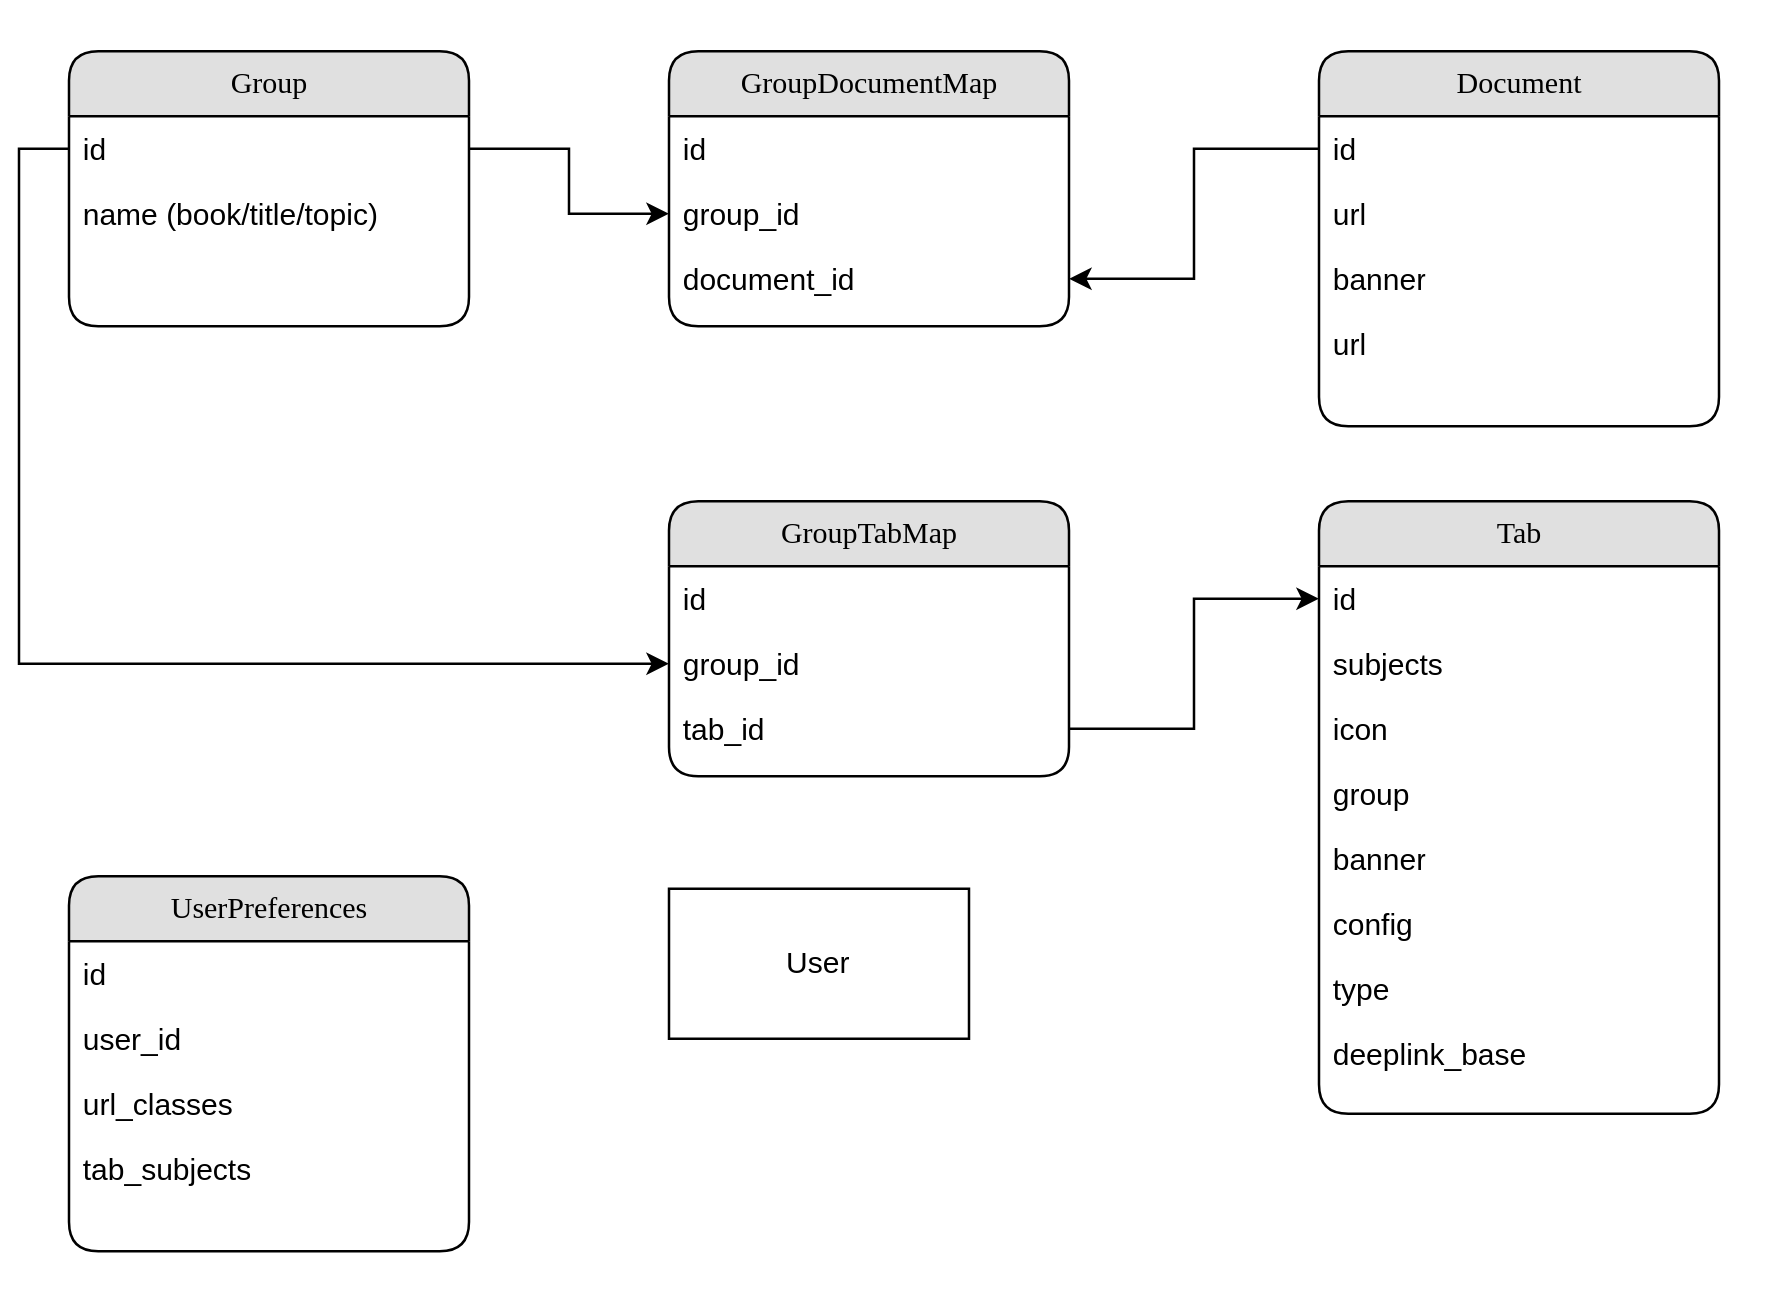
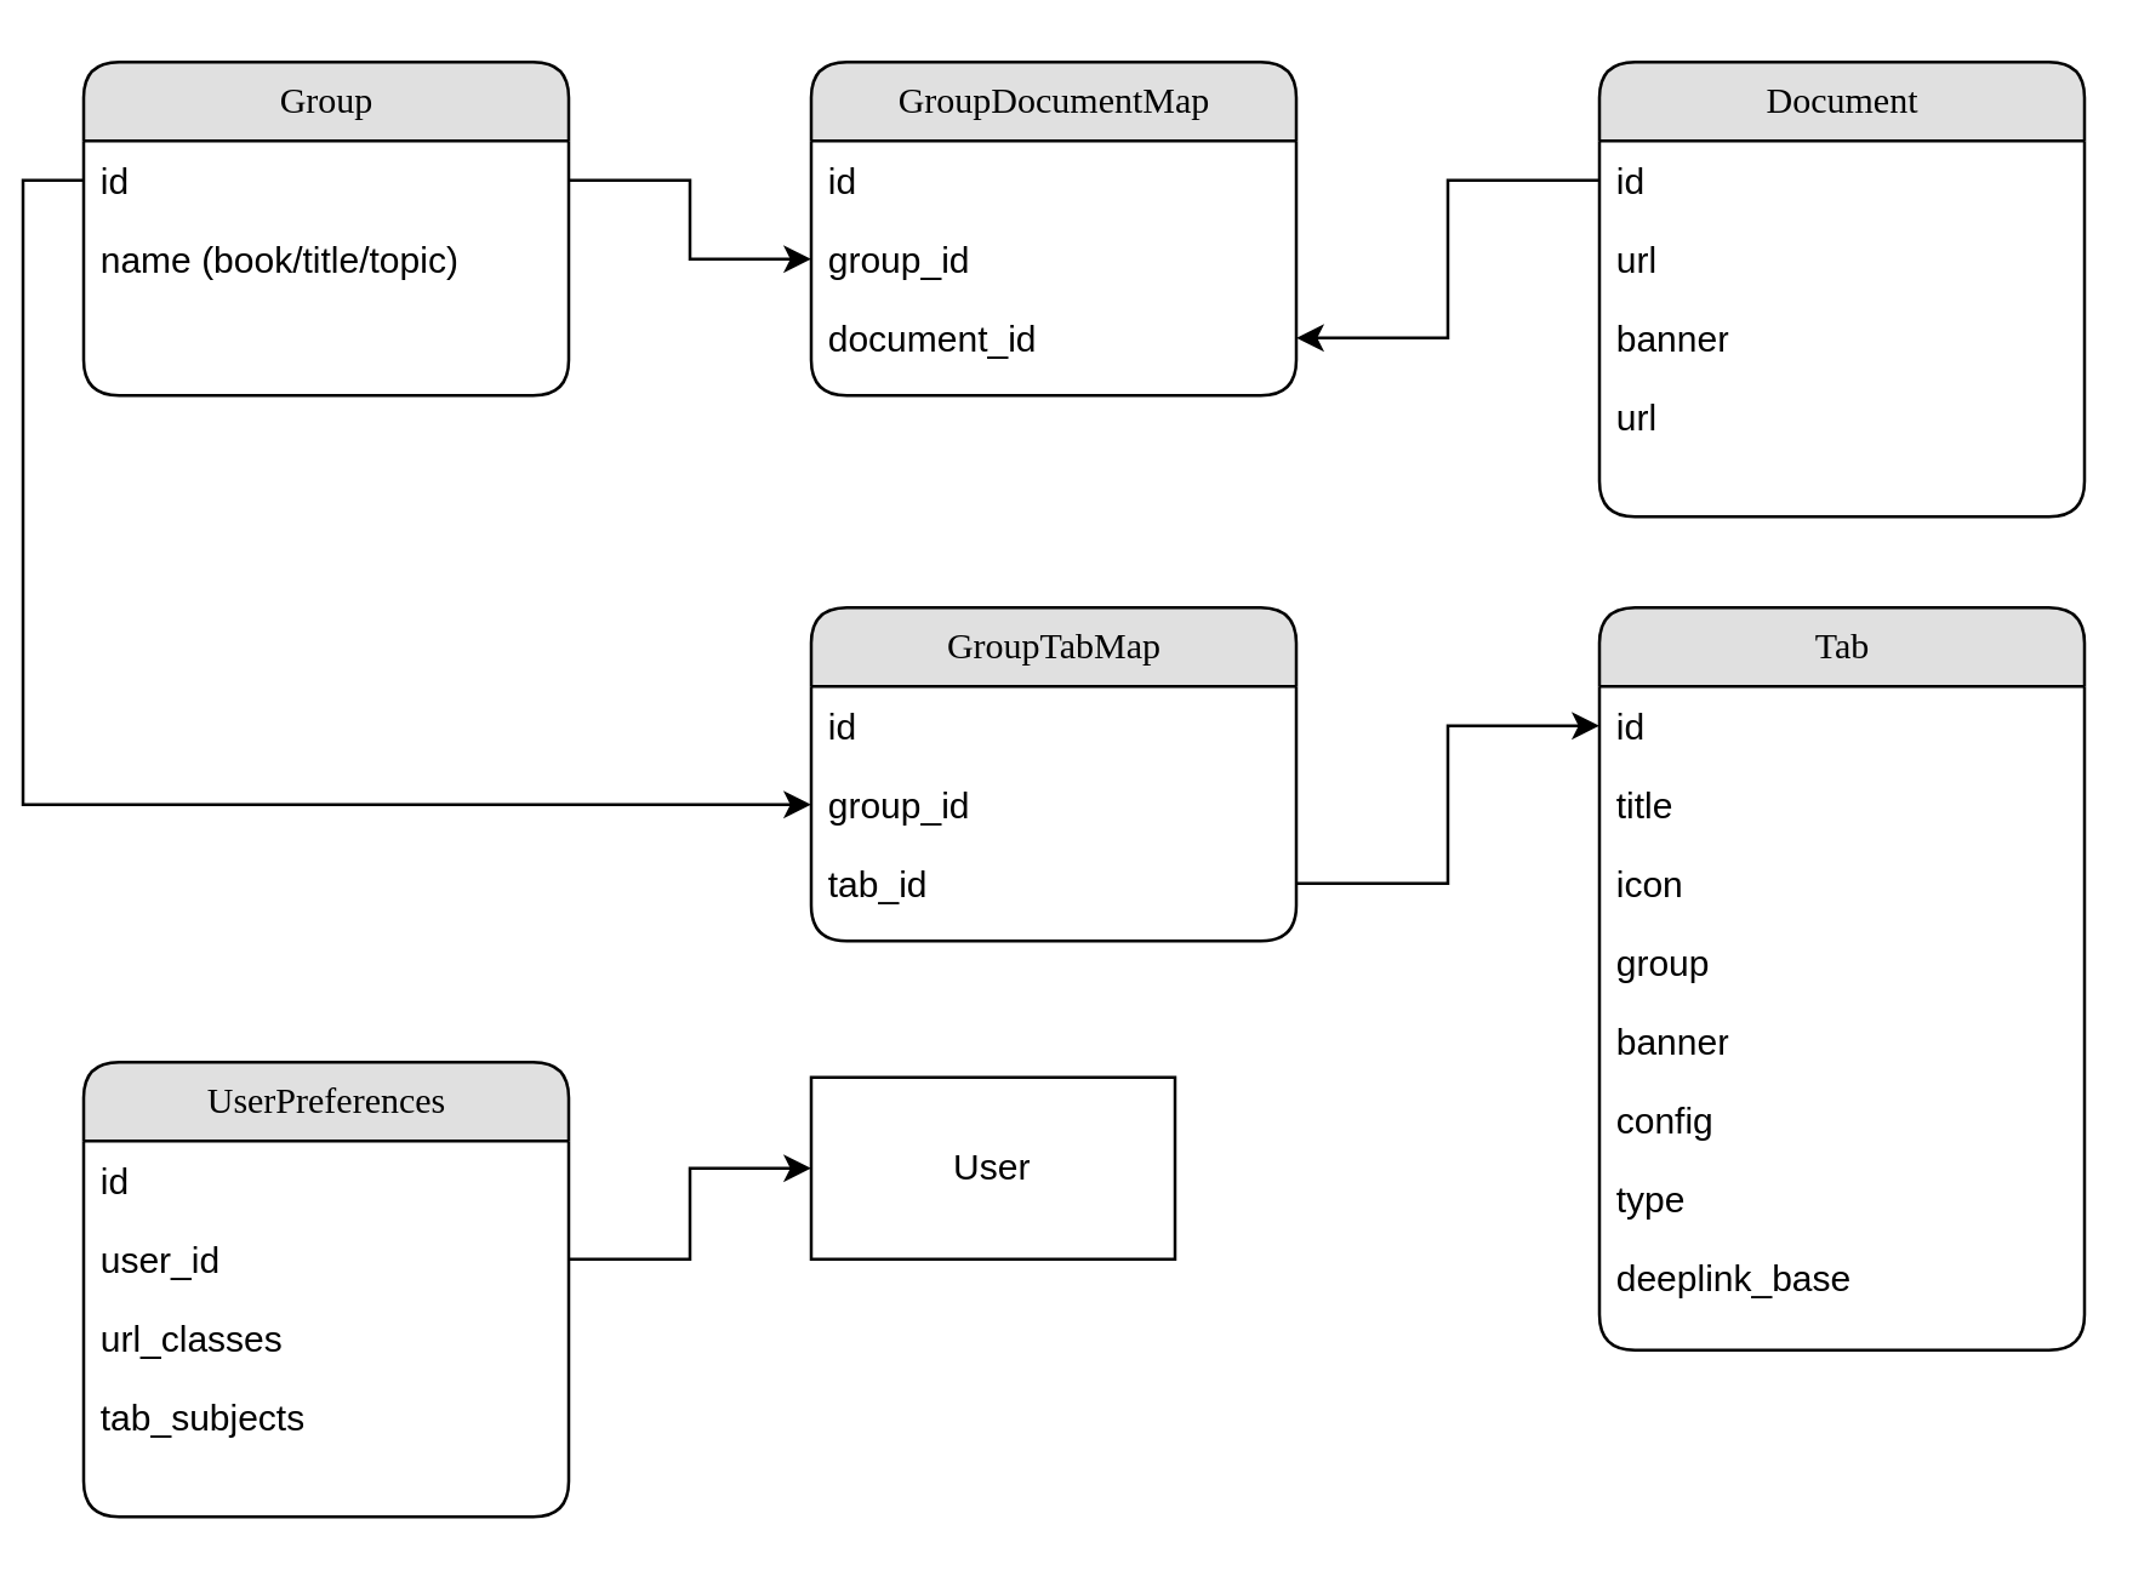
- <mxCell id="16" value="subjects" style="text;html=1;strokeColor=none;fillColor=none;spacingLeft=4;spacingRight=4;whiteSpace=wrap;overflow=hidden;rotatable=0;points=[[0,0.5],[1,0.5]];portConstraint=eastwest;" vertex="1" parent="14"><mxGeometry y="52" width="160" height="26" as="geometry" /></mxCell>
+ <mxCell id="16" value="title" style="text;html=1;strokeColor=none;fillColor=none;spacingLeft=4;spacingRight=4;whiteSpace=wrap;overflow=hidden;rotatable=0;points=[[0,0.5],[1,0.5]];portConstraint=eastwest;" vertex="1" parent="14"><mxGeometry y="52" width="160" height="26" as="geometry" /></mxCell>
+ <mxCell id="35" style="edgeStyle=orthogonalEdgeStyle;rounded=0;orthogonalLoop=1;jettySize=auto;html=1;exitX=1;exitY=0.5;exitDx=0;exitDy=0;" edge="1" parent="1" source="25" target="36"><mxGeometry relative="1" as="geometry"><mxPoint x="340" y="415.105" as="targetPoint" /></mxGeometry></mxCell>
